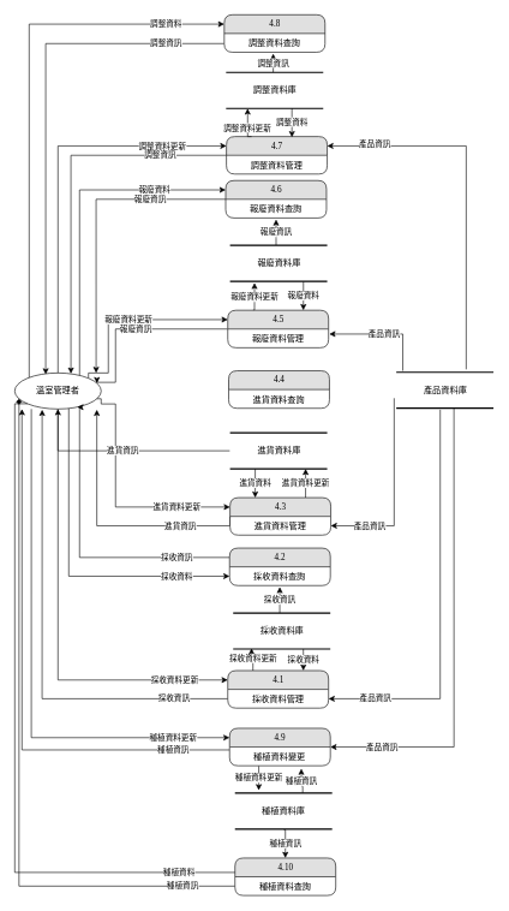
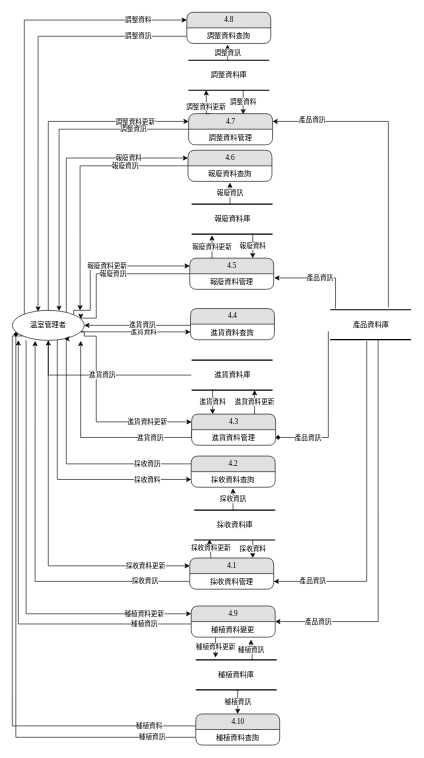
+ <mxCell id="17" value="進貨資訊" style="edgeStyle=orthogonalEdgeStyle;rounded=0;orthogonalLoop=1;jettySize=auto;html=1;entryX=1;entryY=0.5;entryDx=0;entryDy=0;" parent="1" source="48" target="8" edge="1"><mxGeometry x="-0.097" relative="1" as="geometry"><Array as="points"><mxPoint x="250" y="542" /><mxPoint x="250" y="542" /></Array><mxPoint as="offset" /></mxGeometry></mxCell>
+ <mxCell id="4" value="進貨資料" style="edgeStyle=orthogonalEdgeStyle;rounded=0;orthogonalLoop=1;jettySize=auto;html=1;entryX=0;entryY=0.5;entryDx=0;entryDy=0;exitX=1;exitY=0.75;exitDx=0;exitDy=0;" parent="1" source="8" target="49" edge="1"><mxGeometry x="0.136" relative="1" as="geometry"><Array as="points"><mxPoint x="140" y="553" /></Array><mxPoint x="1" as="offset" /></mxGeometry></mxCell>
- <mxCell id="30" value="產品資訊" style="edgeStyle=orthogonalEdgeStyle;rounded=0;orthogonalLoop=1;jettySize=auto;html=1;entryX=1;entryY=0.5;entryDx=0;entryDy=0;exitX=-0.022;exitY=0.72;exitDx=0;exitDy=0;exitPerimeter=0;" parent="1" source="32" target="51" edge="1"><mxGeometry x="0.593" relative="1" as="geometry"><Array as="points"><mxPoint x="547" y="729" /></Array><mxPoint as="offset" /><mxPoint x="600" y="650" as="sourcePoint" /></mxGeometry></mxCell>
+ <mxCell id="30" value="產品資訊" style="edgeStyle=orthogonalEdgeStyle;rounded=0;orthogonalLoop=1;jettySize=auto;html=1;entryX=1;entryY=0.5;entryDx=0;entryDy=0;exitX=-0.022;exitY=0.72;exitDx=0;exitDy=0;exitPerimeter=0;endArrow=diamond;" parent="1" source="32" target="51" edge="1"><mxGeometry x="0.593" relative="1" as="geometry"><Array as="points"><mxPoint x="547" y="729" /></Array><mxPoint as="offset" /><mxPoint x="600" y="650" as="sourcePoint" /></mxGeometry></mxCell>
